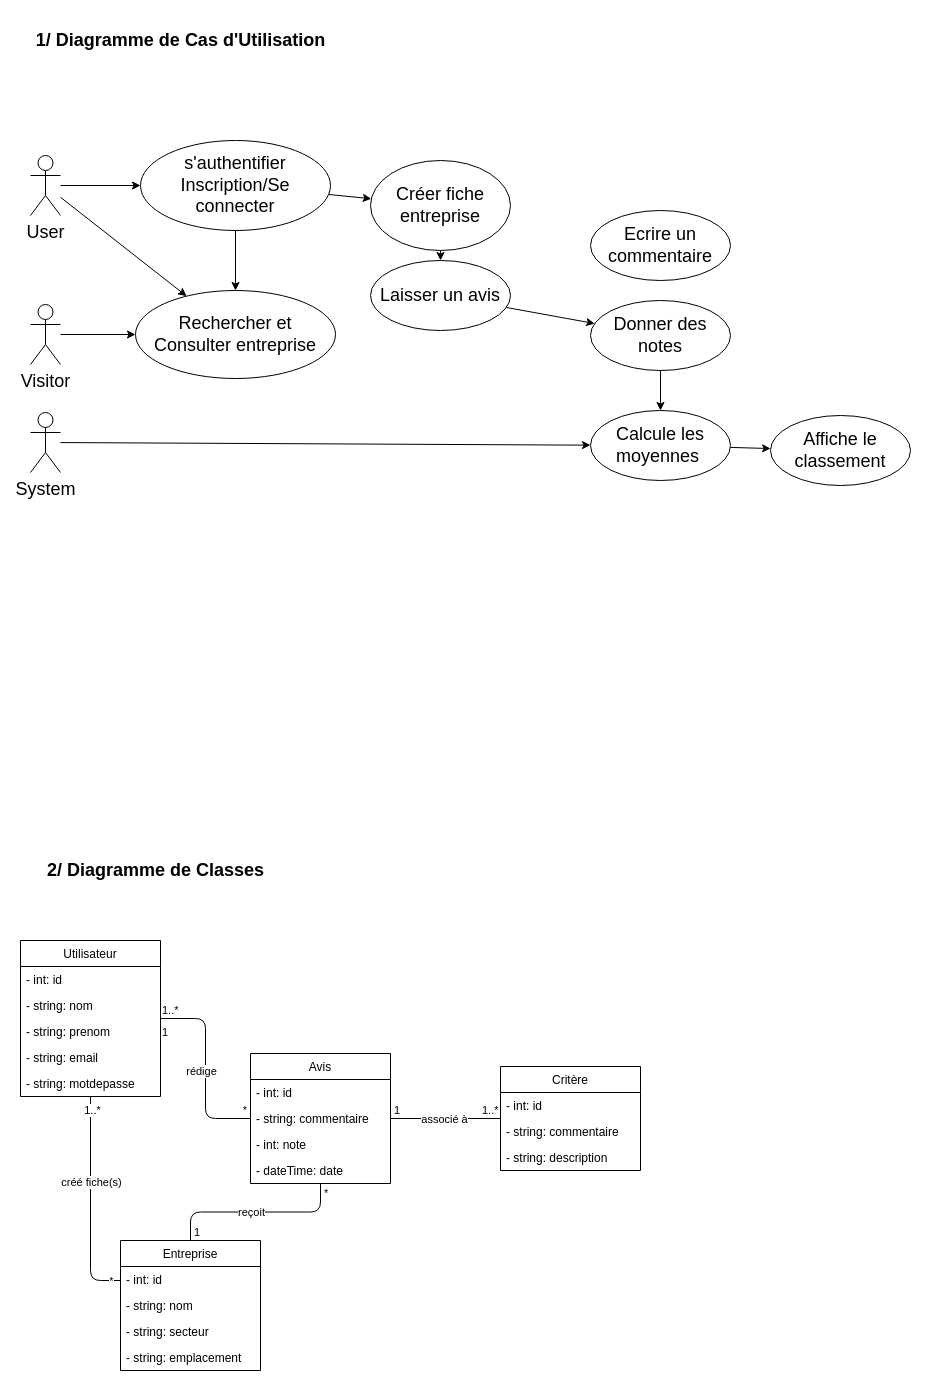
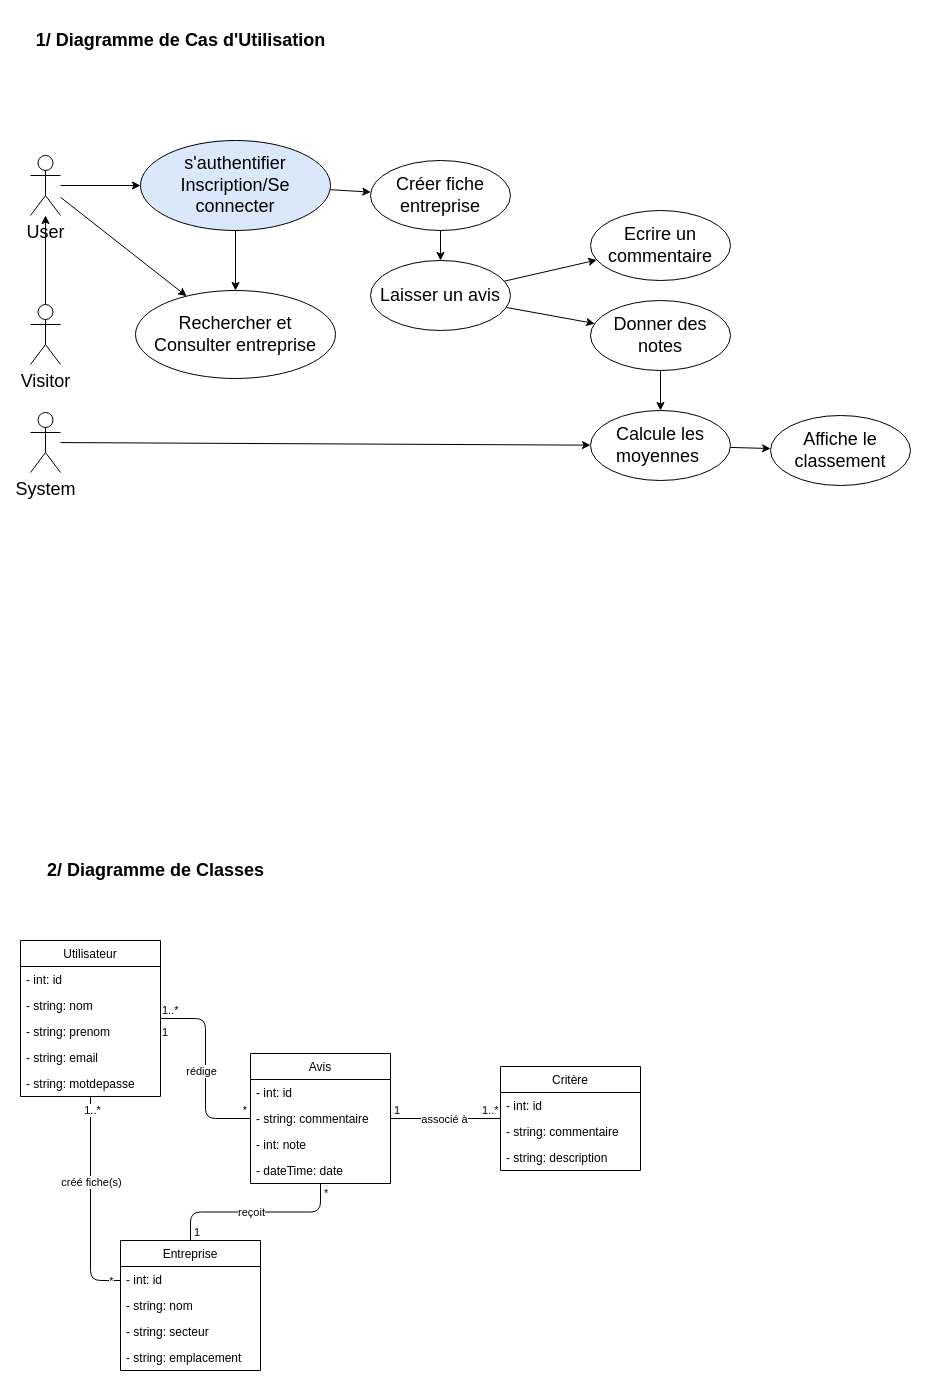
- <mxCell id="47" value="s'authentifier&lt;br&gt;Inscription/Se connecter" style="ellipse;whiteSpace=wrap;html=1;fontSize=18;" parent="1" vertex="1"><mxGeometry x="140" y="140" width="190" height="90" as="geometry" /></mxCell>
+ <mxCell id="47" value="s'authentifier&lt;br&gt;Inscription/Se connecter" style="ellipse;whiteSpace=wrap;html=1;fontSize=18;fillColor=#dae8fc;" parent="1" vertex="1"><mxGeometry x="140" y="140" width="190" height="90" as="geometry" /></mxCell>
- <mxCell id="59" value="Créer fiche entreprise" style="ellipse;whiteSpace=wrap;html=1;fontSize=18;fillColor=rgb(255, 255, 255);" parent="1" vertex="1"><mxGeometry x="370" y="160" width="140" height="90" as="geometry" /></mxCell>
+ <mxCell id="59" value="Créer fiche entreprise" style="ellipse;whiteSpace=wrap;html=1;fontSize=18;fillColor=rgb(255, 255, 255);" parent="1" vertex="1"><mxGeometry x="370" y="160" width="140" height="70" as="geometry" /></mxCell>
+ <mxCell id="48" style="edgeStyle=none;html=1;fontSize=18;" parent="1" source="50" target="56" edge="1"><mxGeometry relative="1" as="geometry" /></mxCell>
- <mxCell id="60" style="edgeStyle=none;html=1;fontSize=18;" parent="1" source="61" target="57" edge="1"><mxGeometry relative="1" as="geometry" /></mxCell>
+ <mxCell id="60" style="edgeStyle=none;html=1;fontSize=18;" parent="1" source="61" target="42" edge="1"><mxGeometry relative="1" as="geometry" /></mxCell>
